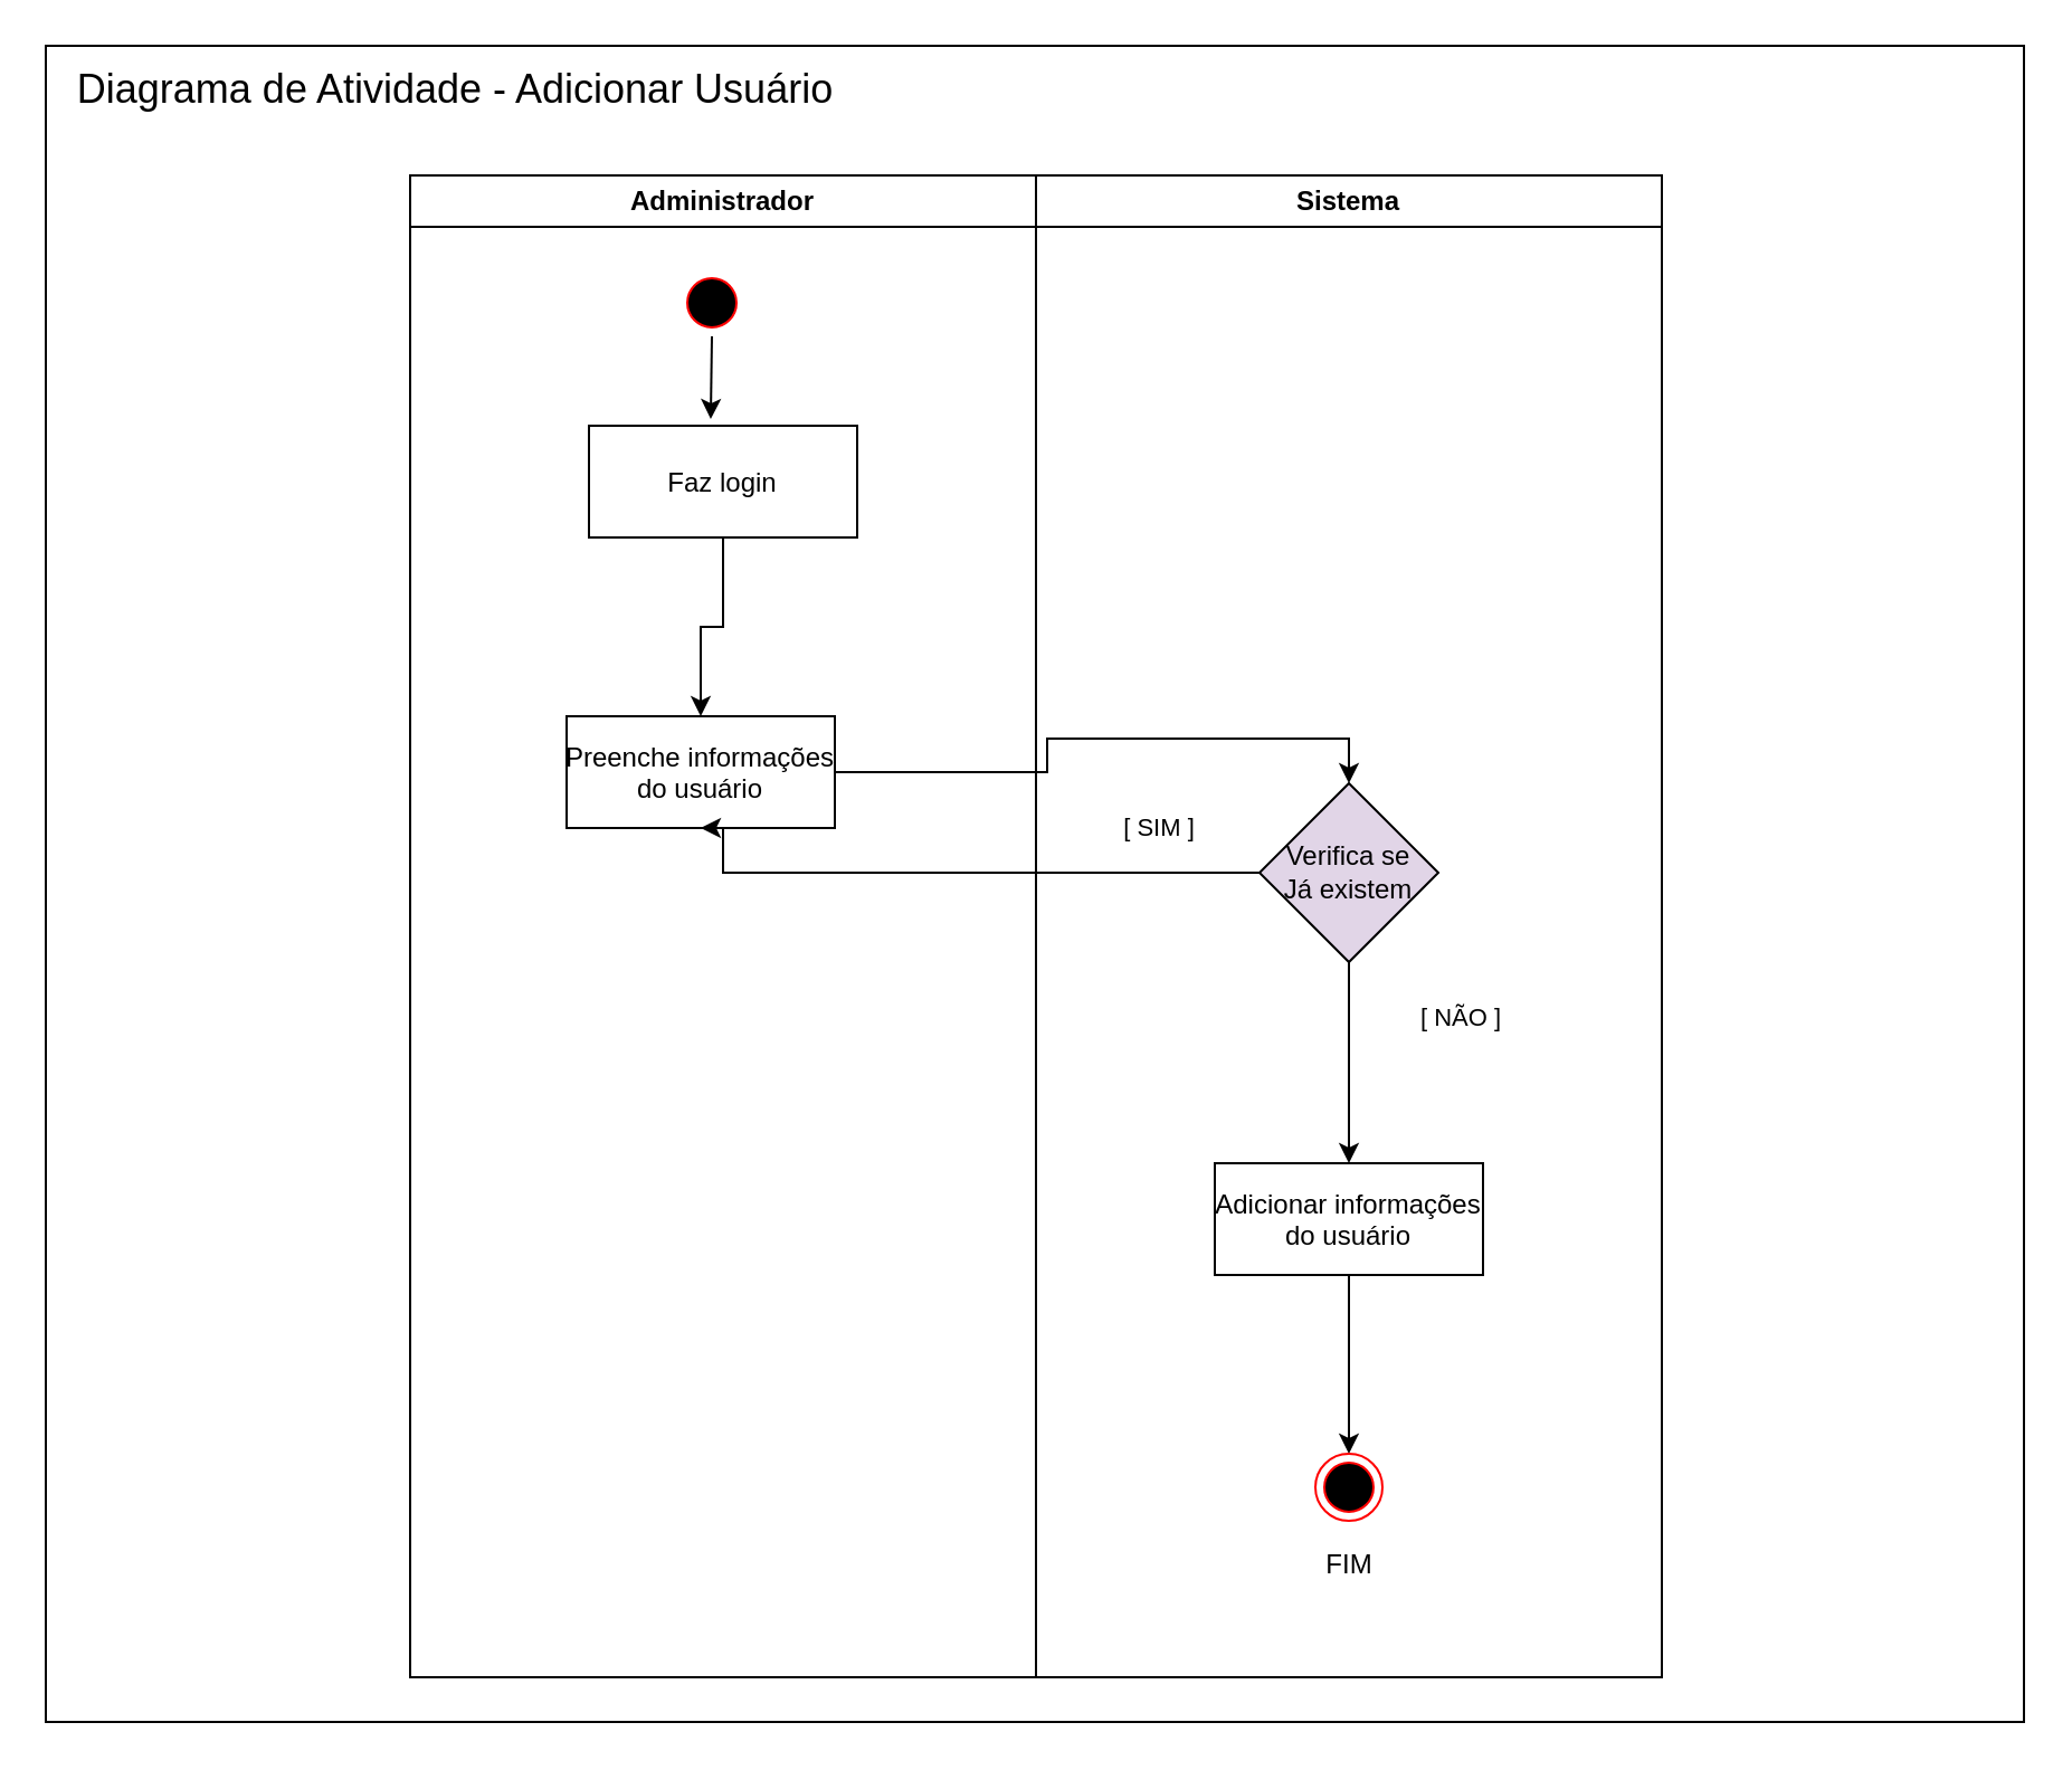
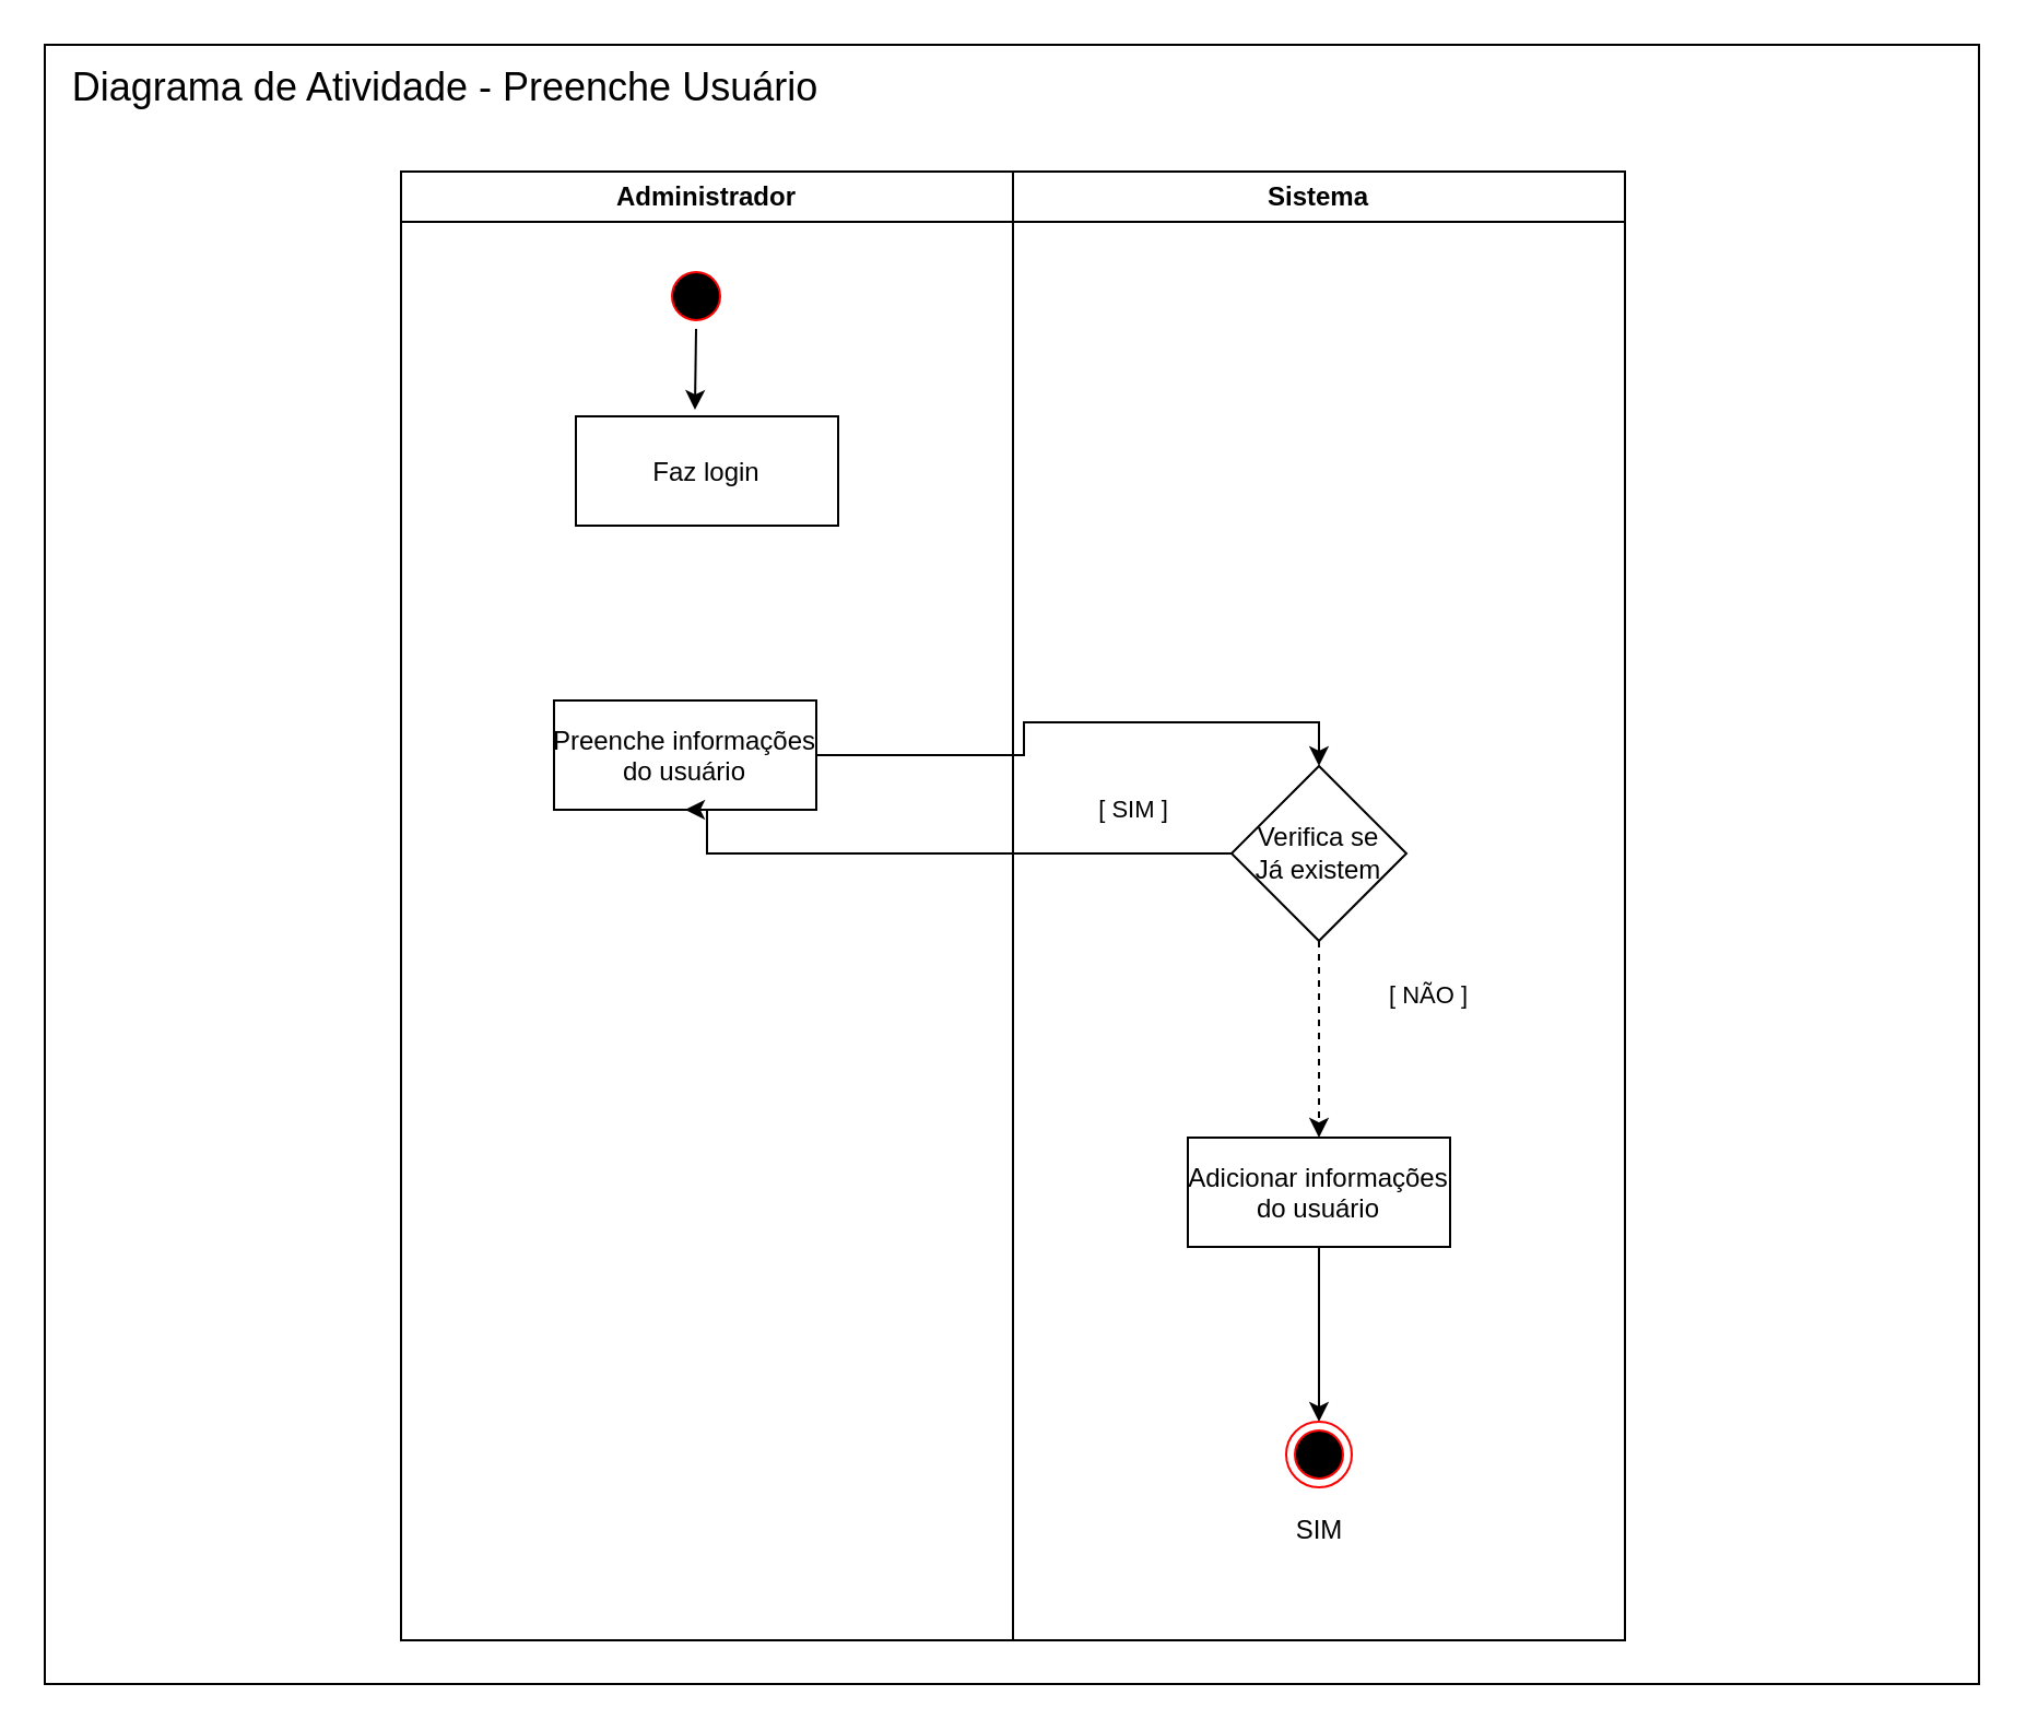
- <mxCell id="3" value="&lt;span style=&quot;font-size: 18px&quot;&gt;Diagrama de Atividade - Adicionar Usuário&lt;br&gt;&lt;/span&gt;" style="text;html=1;align=center;verticalAlign=middle;resizable=0;points=[];autosize=1;" vertex="1" parent="1"><mxGeometry x="28" y="30" width="350" height="20" as="geometry" /></mxCell>
+ <mxCell id="3" value="&lt;span style=&quot;font-size: 18px&quot;&gt;Diagrama de Atividade - Preenche Usuário&lt;br&gt;&lt;/span&gt;" style="text;html=1;align=center;verticalAlign=middle;resizable=0;points=[];autosize=1;" vertex="1" parent="1"><mxGeometry x="28" y="30" width="350" height="20" as="geometry" /></mxCell>
- <mxCell id="7" style="edgeStyle=orthogonalEdgeStyle;rounded=0;orthogonalLoop=1;jettySize=auto;html=1;" edge="1" parent="4" source="8" target="9"><mxGeometry relative="1" as="geometry" /></mxCell>
- <mxCell id="14" value="Verifica se&lt;br&gt;Já existem" style="rhombus;whiteSpace=wrap;html=1;fillColor=#e1d5e7;" vertex="1" parent="10"><mxGeometry x="100" y="272" width="80" height="80" as="geometry" /></mxCell>
+ <mxCell id="14" value="Verifica se&lt;br&gt;Já existem" style="rhombus;whiteSpace=wrap;html=1;" vertex="1" parent="10"><mxGeometry x="100" y="272" width="80" height="80" as="geometry" /></mxCell>
- <mxCell id="13" style="edgeStyle=orthogonalEdgeStyle;rounded=0;orthogonalLoop=1;jettySize=auto;html=1;exitX=0.5;exitY=1;exitDx=0;exitDy=0;" edge="1" parent="10" source="14" target="12"><mxGeometry relative="1" as="geometry" /></mxCell>
+ <mxCell id="13" style="edgeStyle=orthogonalEdgeStyle;rounded=0;orthogonalLoop=1;jettySize=auto;html=1;exitX=0.5;exitY=1;exitDx=0;exitDy=0;dashed=1;" edge="1" parent="10" source="14" target="12"><mxGeometry relative="1" as="geometry" /></mxCell>
- <mxCell id="18" value="FIM" style="text;html=1;align=center;verticalAlign=middle;resizable=0;points=[];autosize=1;" vertex="1" parent="10"><mxGeometry x="120" y="612" width="40" height="20" as="geometry" /></mxCell>
+ <mxCell id="18" value="SIM" style="text;html=1;align=center;verticalAlign=middle;resizable=0;points=[];autosize=1;" vertex="1" parent="10"><mxGeometry x="120" y="612" width="40" height="20" as="geometry" /></mxCell>
